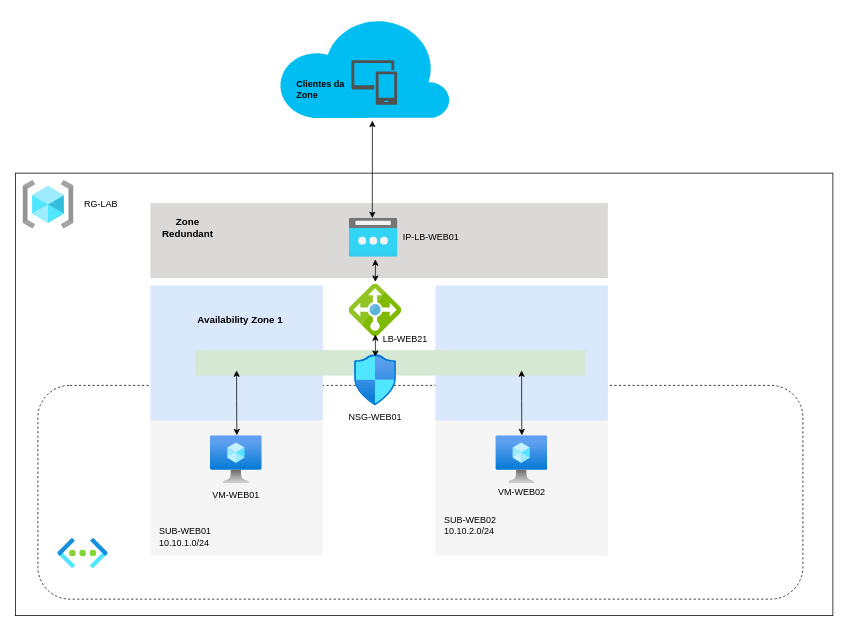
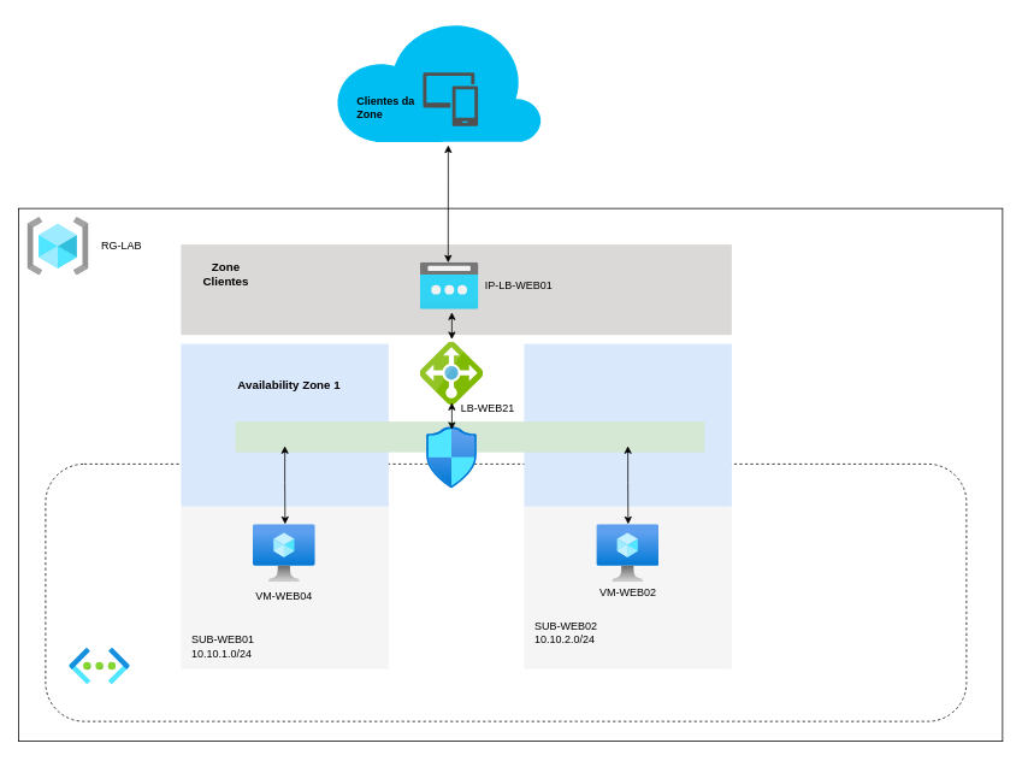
- <mxCell id="20" value="Zone Redundant" style="text;html=1;strokeColor=none;fillColor=none;align=center;verticalAlign=middle;whiteSpace=wrap;rounded=0;fontStyle=1;fontSize=13;" parent="1" vertex="1"><mxGeometry x="220" y="287" width="60" height="30" as="geometry" /></mxCell>
+ <mxCell id="20" value="Zone Clientes" style="text;html=1;strokeColor=none;fillColor=none;align=center;verticalAlign=middle;whiteSpace=wrap;rounded=0;fontStyle=1;fontSize=13;" parent="1" vertex="1"><mxGeometry x="220" y="287" width="60" height="30" as="geometry" /></mxCell>
- <mxCell id="38" value="NSG-WEB01" style="text;html=1;strokeColor=none;fillColor=none;align=center;verticalAlign=middle;whiteSpace=wrap;rounded=0;" vertex="1" parent="1"><mxGeometry x="460" y="540" width="80" height="30" as="geometry" /></mxCell>
- <mxCell id="37" value="VM-WEB01" style="text;html=1;strokeColor=none;fillColor=none;align=center;verticalAlign=middle;whiteSpace=wrap;rounded=0;" parent="35" vertex="1"><mxGeometry y="64" width="75" height="30" as="geometry" /></mxCell>
+ <mxCell id="37" value="VM-WEB04" style="text;html=1;strokeColor=none;fillColor=none;align=center;verticalAlign=middle;whiteSpace=wrap;rounded=0;" parent="35" vertex="1"><mxGeometry y="64" width="75" height="30" as="geometry" /></mxCell>
